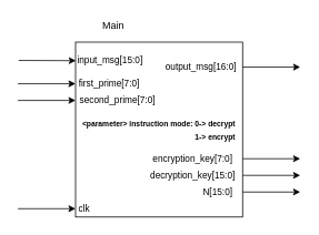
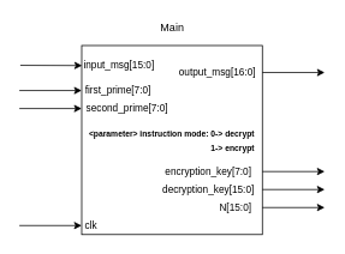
- <mxCell id="11" value="Main" style="text;html=1;align=center;verticalAlign=middle;resizable=0;points=[];autosize=1;" vertex="1" parent="1"><mxGeometry x="115" y="20" width="40" height="20" as="geometry" /></mxCell>
+ <mxCell id="11" value="Main" style="text;html=1;align=center;verticalAlign=middle;resizable=0;points=[];autosize=1;" vertex="1" parent="1"><mxGeometry x="170" y="20" width="40" height="20" as="geometry" /></mxCell>
